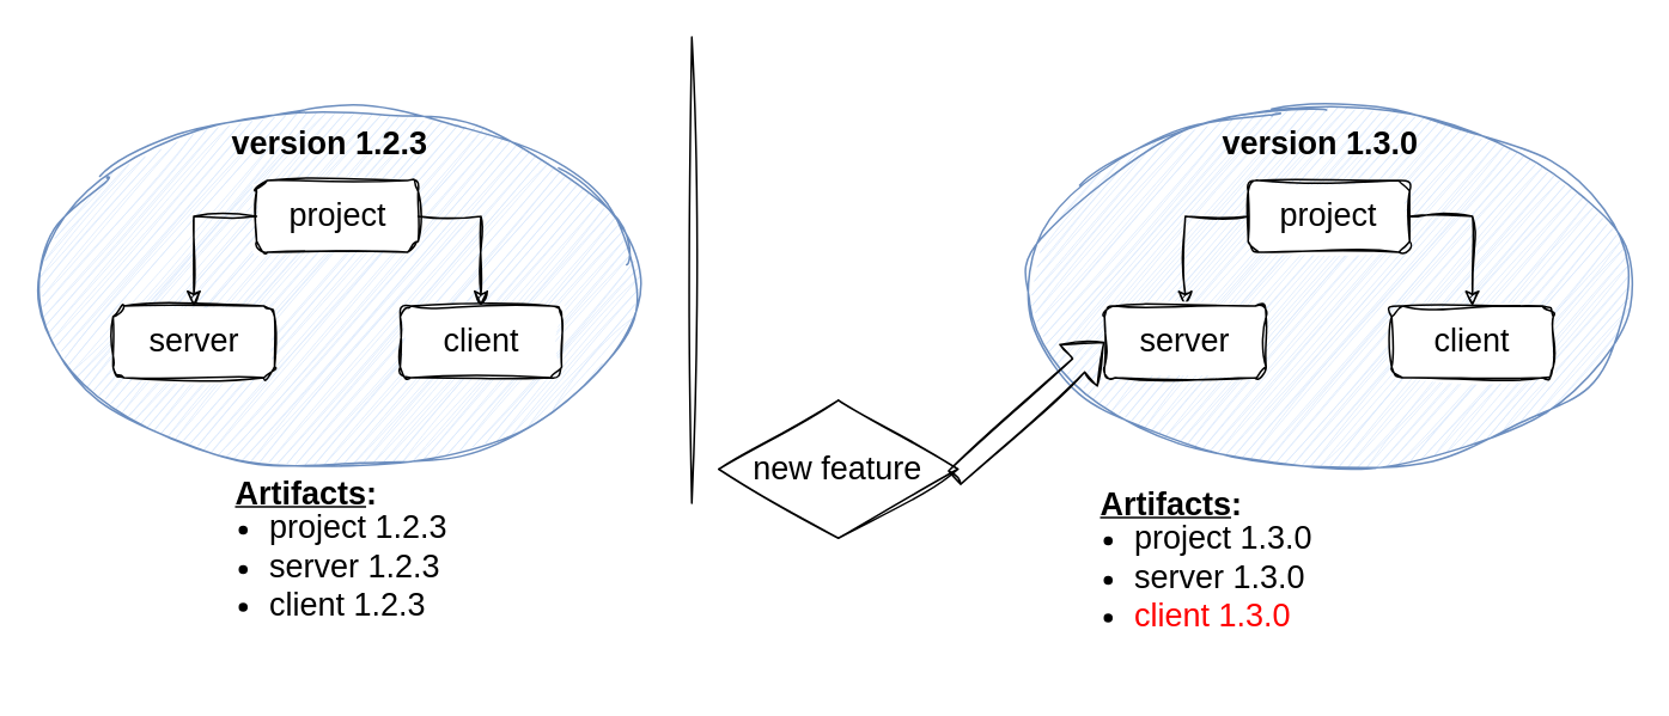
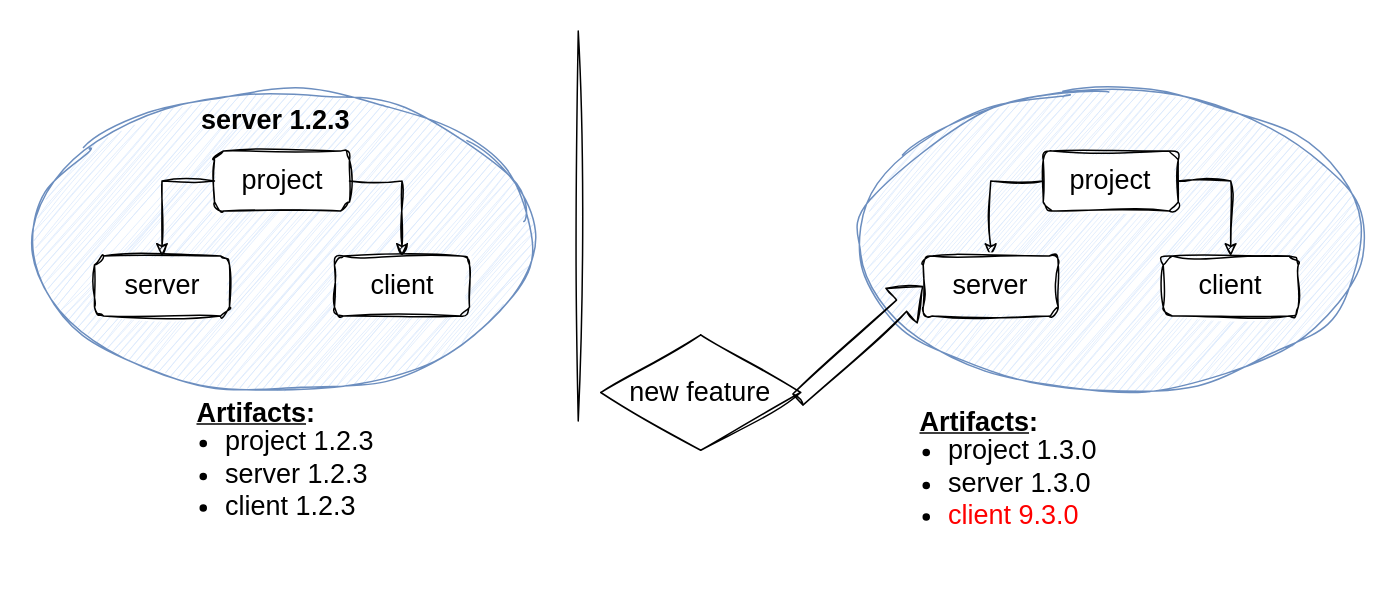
- <mxCell id="17" value="version 1.2.3" style="text;strokeColor=none;fillColor=none;html=1;fontSize=18;fontStyle=1;verticalAlign=middle;align=center;sketch=1;curveFitting=1;jiggle=2;" vertex="1" parent="1"><mxGeometry x="132.5" y="60" width="100" height="40" as="geometry" /></mxCell>
+ <mxCell id="17" value="server 1.2.3" style="text;strokeColor=none;fillColor=none;html=1;fontSize=18;fontStyle=1;verticalAlign=middle;align=center;sketch=1;curveFitting=1;jiggle=2;" vertex="1" parent="1"><mxGeometry x="132.5" y="60" width="100" height="40" as="geometry" /></mxCell>
- <mxCell id="8" value="version 1.3.0" style="text;strokeColor=none;fillColor=none;html=1;fontSize=18;fontStyle=1;verticalAlign=middle;align=center;sketch=1;curveFitting=1;jiggle=2;" vertex="1" parent="1"><mxGeometry x="685" y="60" width="100" height="40" as="geometry" /></mxCell>
- <mxCell id="21" value="&lt;ul style=&quot;font-size: 18px;&quot;&gt;&lt;li style=&quot;font-size: 18px;&quot;&gt;project 1.3.0&lt;/li&gt;&lt;li style=&quot;font-size: 18px;&quot;&gt;server 1.3.0&lt;/li&gt;&lt;li style=&quot;font-size: 18px;&quot;&gt;&lt;font color=&quot;#ff0000&quot;&gt;client 1.3.0&lt;/font&gt;&lt;/li&gt;&lt;/ul&gt;" style="text;strokeColor=none;fillColor=none;html=1;whiteSpace=wrap;verticalAlign=middle;overflow=hidden;sketch=1;curveFitting=1;jiggle=2;rounded=0;glass=0;shadow=0;fontSize=18;" vertex="1" parent="1"><mxGeometry x="590" y="267" width="300" height="110" as="geometry" /></mxCell>
+ <mxCell id="21" value="&lt;ul style=&quot;font-size: 18px;&quot;&gt;&lt;li style=&quot;font-size: 18px;&quot;&gt;project 1.3.0&lt;/li&gt;&lt;li style=&quot;font-size: 18px;&quot;&gt;server 1.3.0&lt;/li&gt;&lt;li style=&quot;font-size: 18px;&quot;&gt;&lt;font color=&quot;#ff0000&quot;&gt;client 9.3.0&lt;/font&gt;&lt;/li&gt;&lt;/ul&gt;" style="text;strokeColor=none;fillColor=none;html=1;whiteSpace=wrap;verticalAlign=middle;overflow=hidden;sketch=1;curveFitting=1;jiggle=2;rounded=0;glass=0;shadow=0;fontSize=18;" vertex="1" parent="1"><mxGeometry x="590" y="267" width="300" height="110" as="geometry" /></mxCell>
